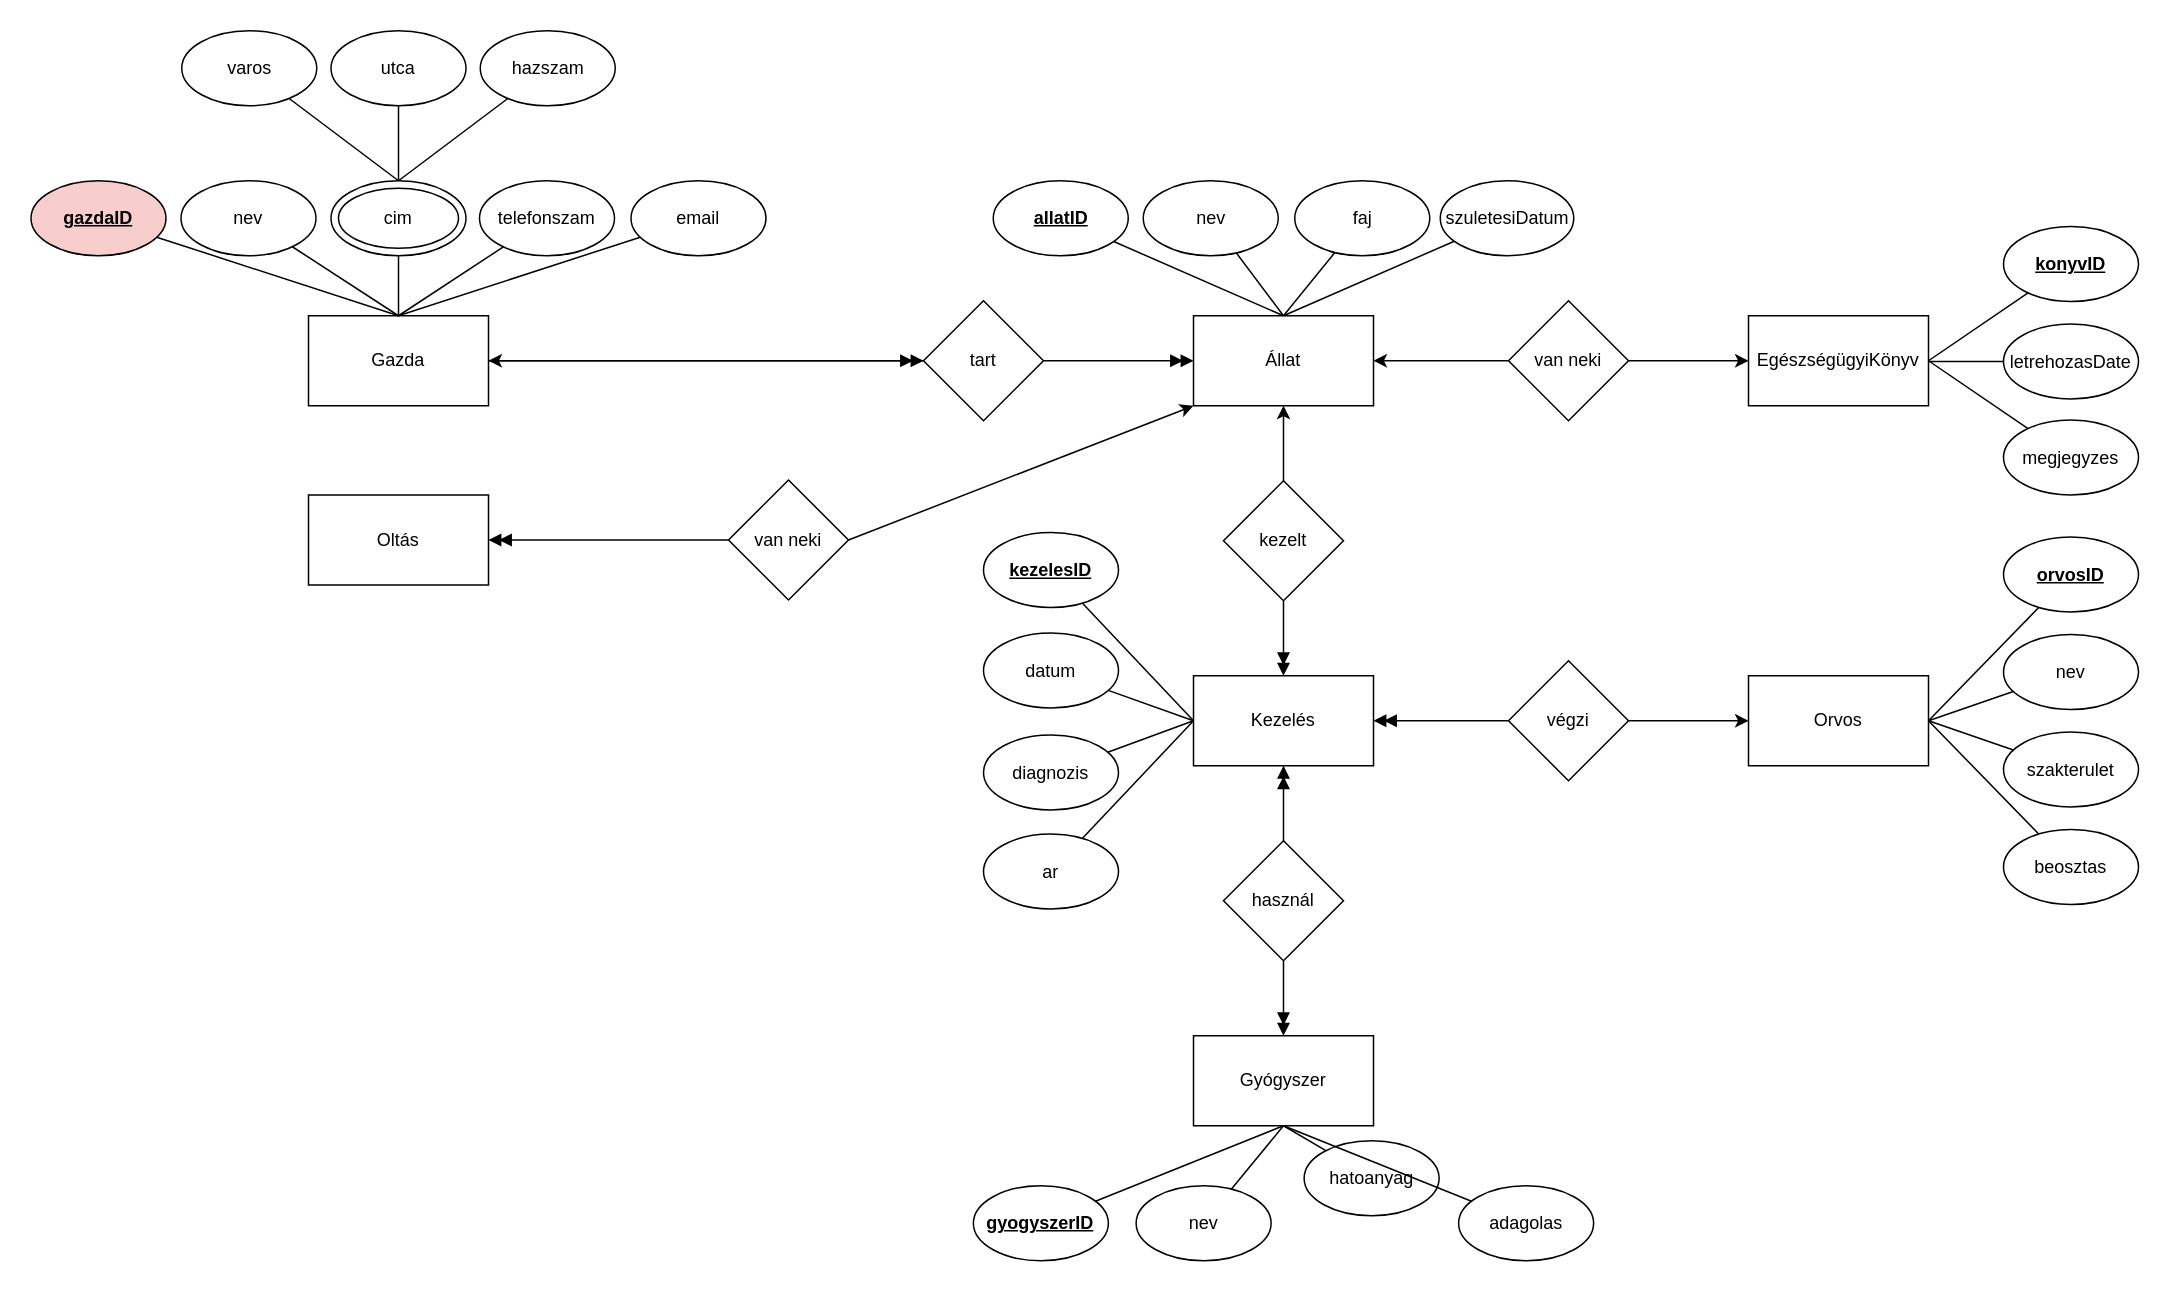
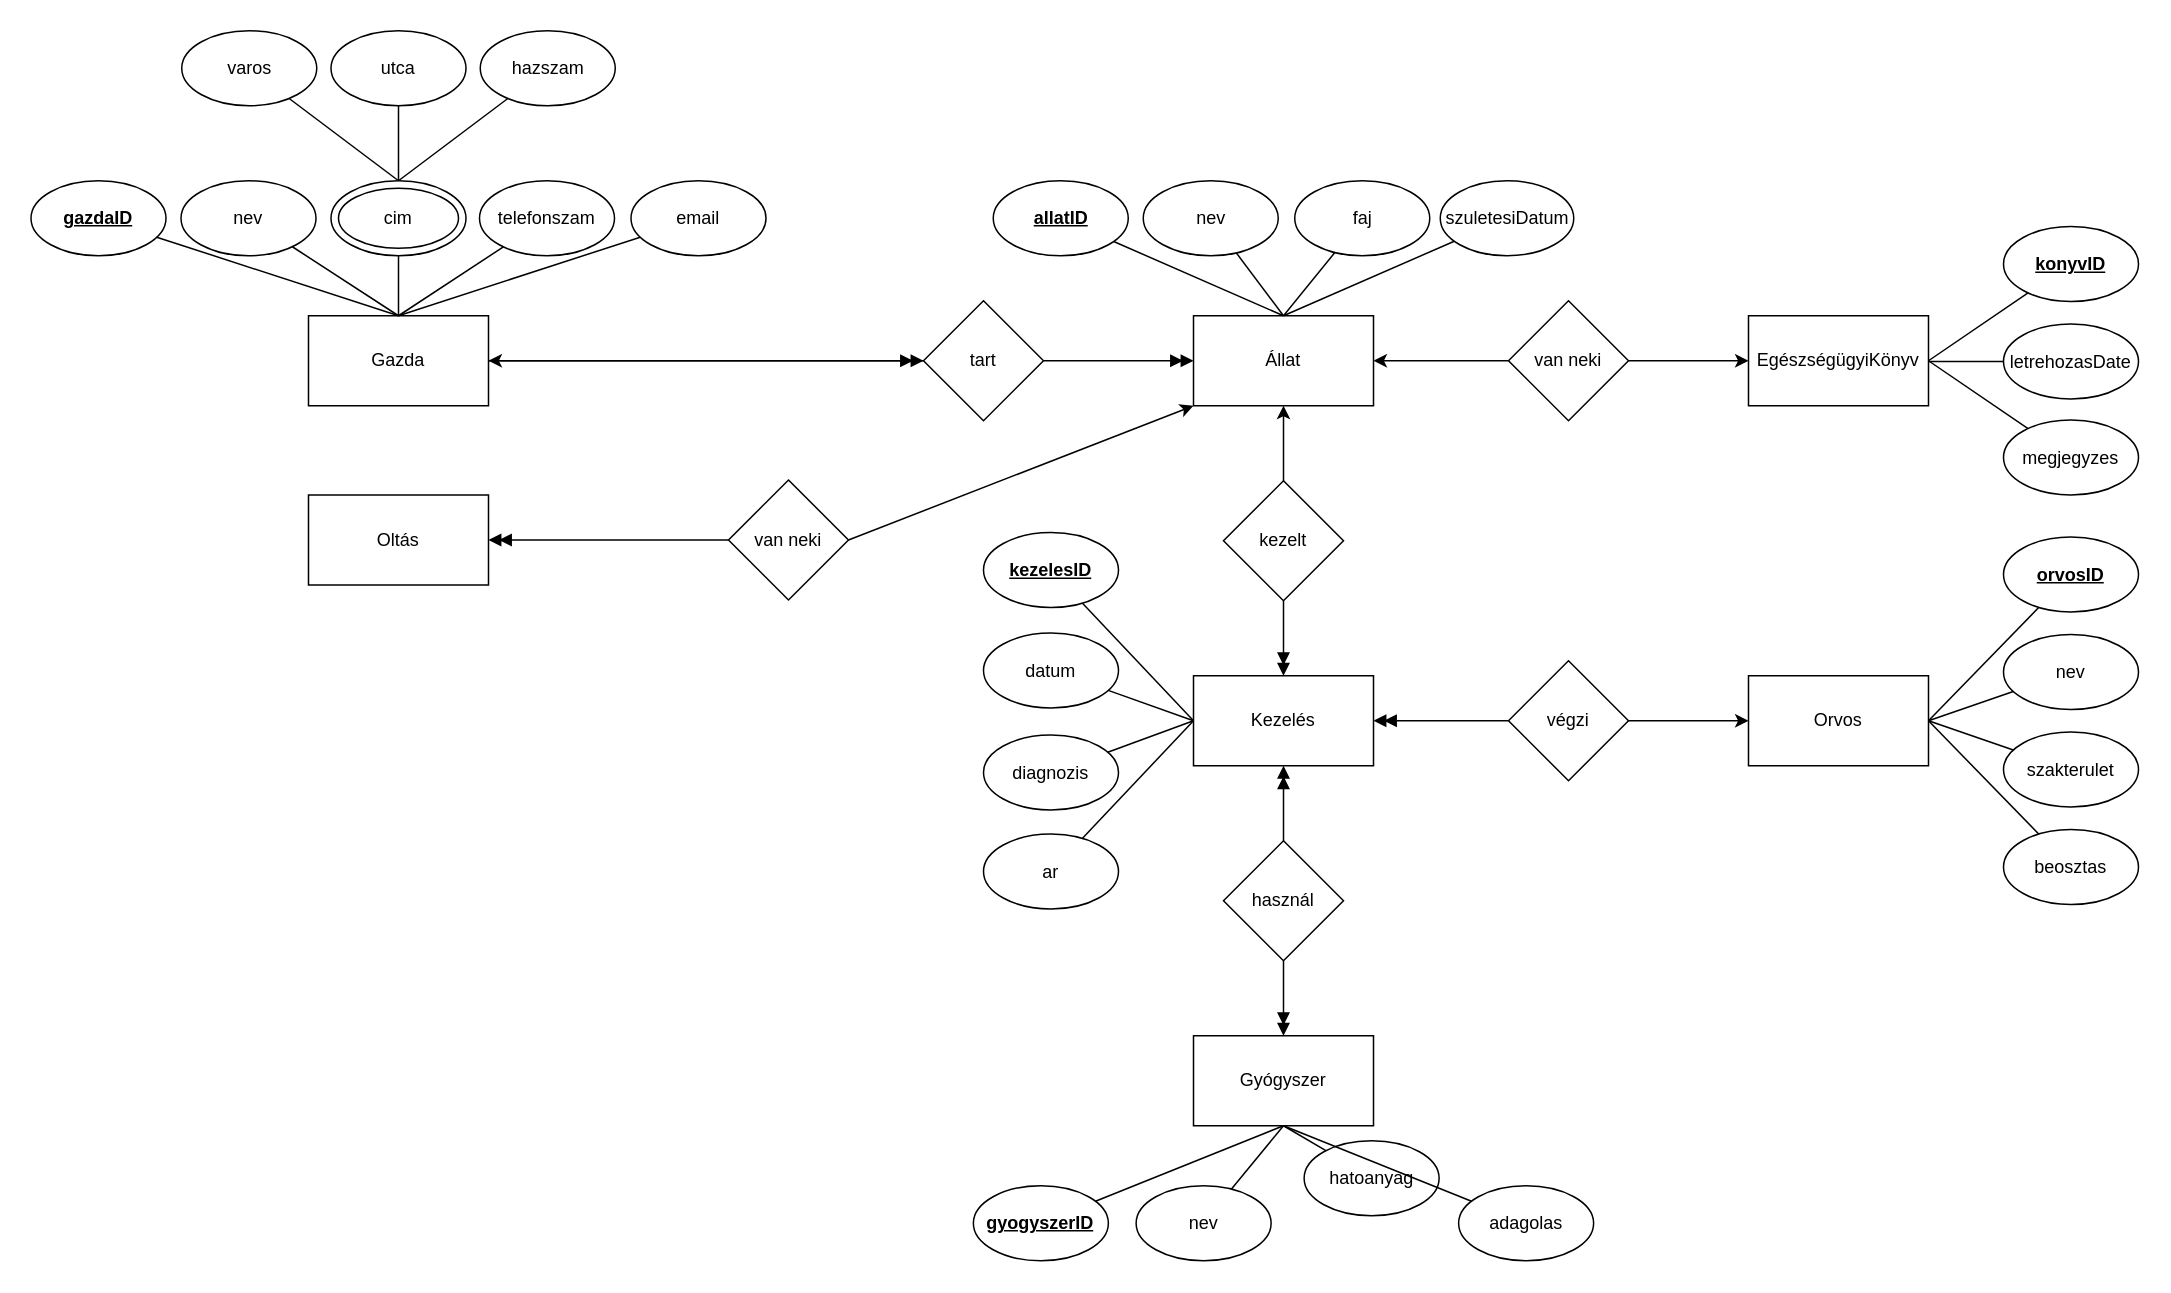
- <mxCell id="25" value="&lt;b&gt;&lt;u&gt;gazdaID&lt;/u&gt;&lt;/b&gt;" style="ellipse;whiteSpace=wrap;html=1;fillColor=#f8cecc;" vertex="1" parent="1"><mxGeometry x="20" y="120" width="90" height="50" as="geometry" /></mxCell>
+ <mxCell id="25" value="&lt;b&gt;&lt;u&gt;gazdaID&lt;/u&gt;&lt;/b&gt;" style="ellipse;whiteSpace=wrap;html=1;" vertex="1" parent="1"><mxGeometry x="20" y="120" width="90" height="50" as="geometry" /></mxCell>
